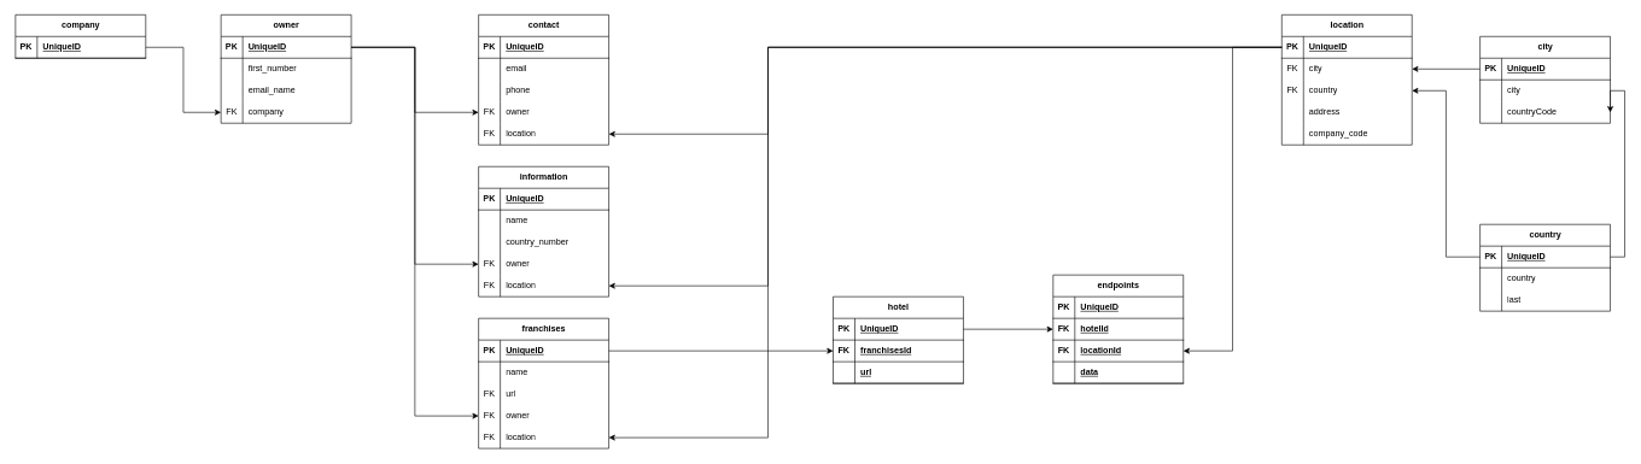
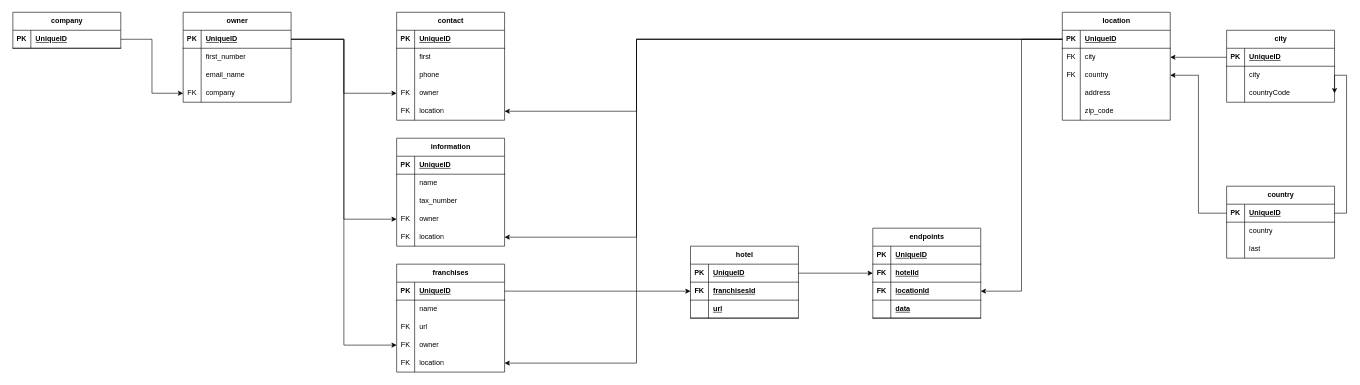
- <mxCell id="26" value="email" style="shape=partialRectangle;connectable=0;fillColor=none;top=0;left=0;bottom=0;right=0;align=left;spacingLeft=6;overflow=hidden;whiteSpace=wrap;html=1;" parent="24" vertex="1"><mxGeometry x="30" width="150" height="30" as="geometry"><mxRectangle width="150" height="30" as="alternateBounds" /></mxGeometry></mxCell>
+ <mxCell id="26" value="first" style="shape=partialRectangle;connectable=0;fillColor=none;top=0;left=0;bottom=0;right=0;align=left;spacingLeft=6;overflow=hidden;whiteSpace=wrap;html=1;" parent="24" vertex="1"><mxGeometry x="30" width="150" height="30" as="geometry"><mxRectangle width="150" height="30" as="alternateBounds" /></mxGeometry></mxCell>
- <mxCell id="51" value="company_code" style="shape=partialRectangle;connectable=0;fillColor=none;top=0;left=0;bottom=0;right=0;align=left;spacingLeft=6;overflow=hidden;whiteSpace=wrap;html=1;" parent="49" vertex="1"><mxGeometry x="30" width="150" height="30" as="geometry"><mxRectangle width="150" height="30" as="alternateBounds" /></mxGeometry></mxCell>
+ <mxCell id="51" value="zip_code" style="shape=partialRectangle;connectable=0;fillColor=none;top=0;left=0;bottom=0;right=0;align=left;spacingLeft=6;overflow=hidden;whiteSpace=wrap;html=1;" parent="49" vertex="1"><mxGeometry x="30" width="150" height="30" as="geometry"><mxRectangle width="150" height="30" as="alternateBounds" /></mxGeometry></mxCell>
- <mxCell id="61" value="country_number" style="shape=partialRectangle;connectable=0;fillColor=none;top=0;left=0;bottom=0;right=0;align=left;spacingLeft=6;overflow=hidden;whiteSpace=wrap;html=1;" parent="59" vertex="1"><mxGeometry x="30" width="150" height="30" as="geometry"><mxRectangle width="150" height="30" as="alternateBounds" /></mxGeometry></mxCell>
+ <mxCell id="61" value="tax_number" style="shape=partialRectangle;connectable=0;fillColor=none;top=0;left=0;bottom=0;right=0;align=left;spacingLeft=6;overflow=hidden;whiteSpace=wrap;html=1;" parent="59" vertex="1"><mxGeometry x="30" width="150" height="30" as="geometry"><mxRectangle width="150" height="30" as="alternateBounds" /></mxGeometry></mxCell>
